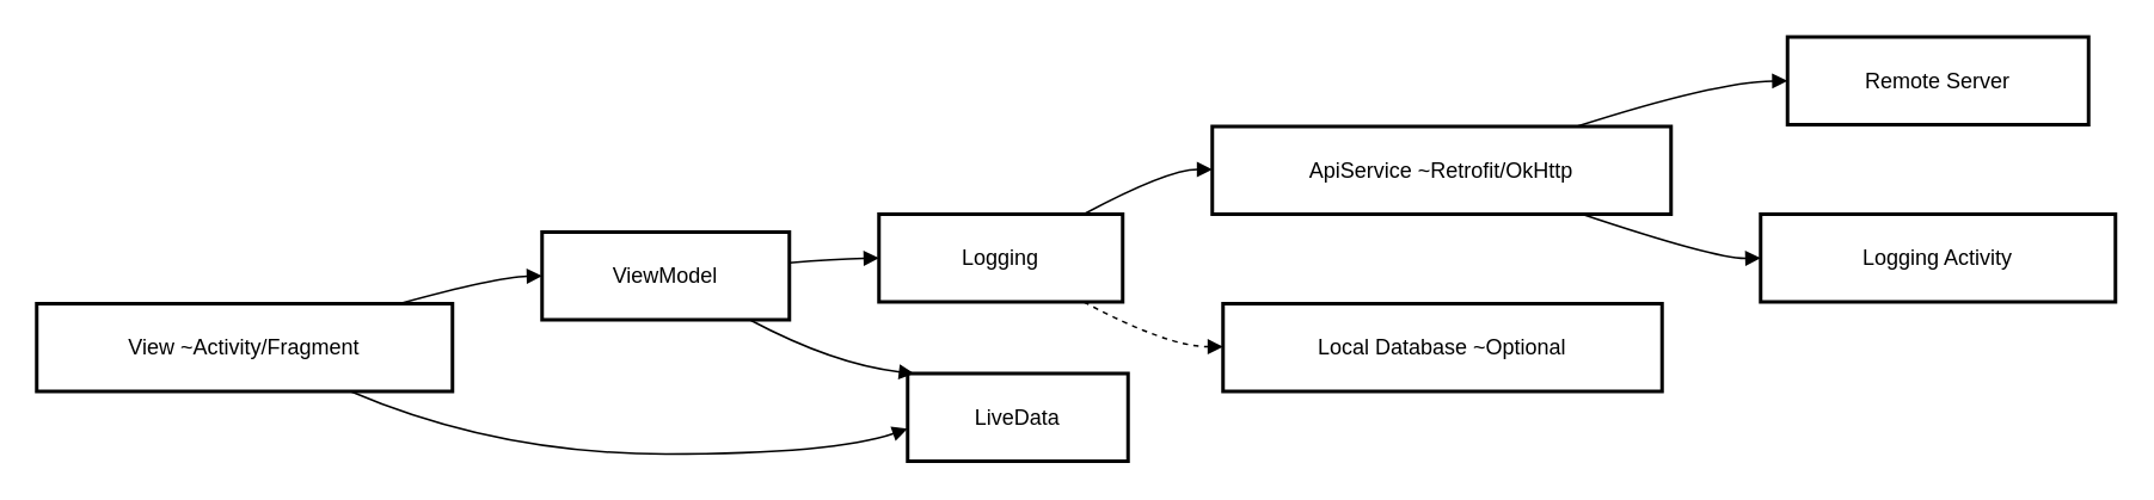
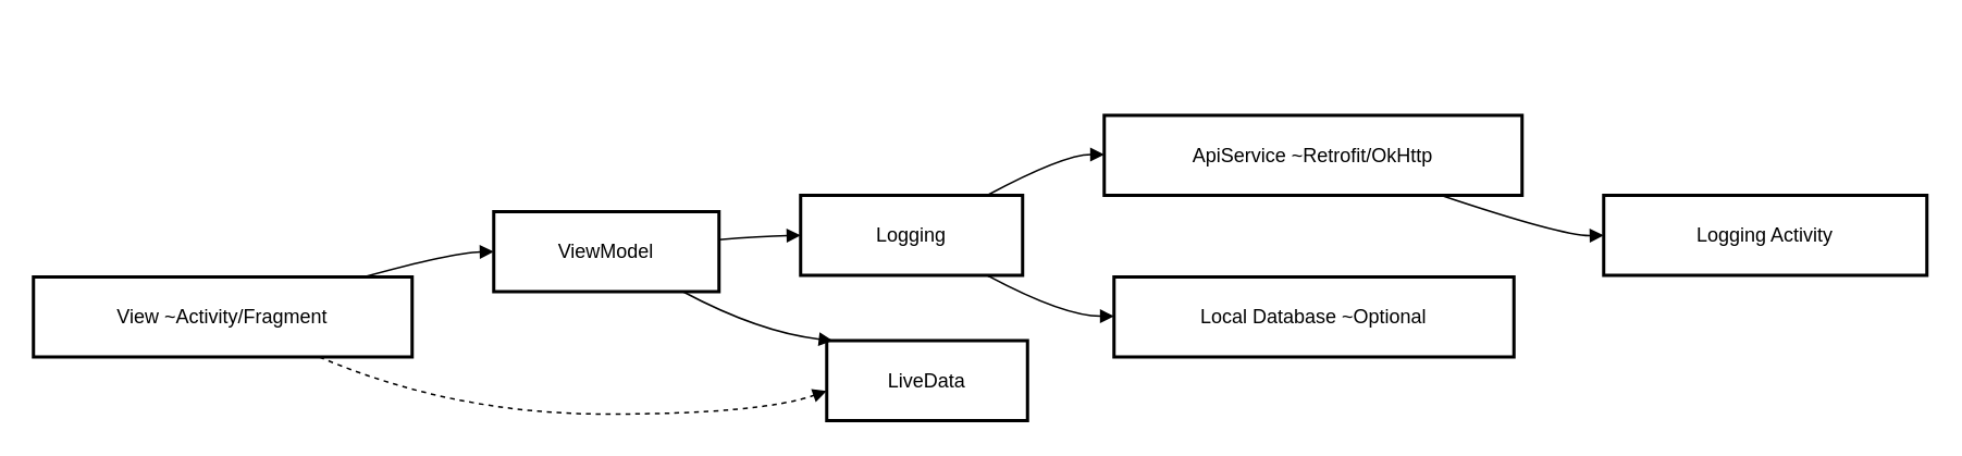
- <mxCell id="6" value="Remote Server" style="whiteSpace=wrap;strokeWidth=2;" vertex="1" parent="1"><mxGeometry x="997" y="20" width="168" height="49" as="geometry" /></mxCell>
- <mxCell id="13" value="" style="curved=1;startArrow=none;endArrow=block;exitX=0.8;exitY=-0.01;entryX=0;entryY=0.5;rounded=0;" edge="1" parent="1" source="5" target="6"><mxGeometry relative="1" as="geometry"><Array as="points"><mxPoint x="957" y="45" /></Array></mxGeometry></mxCell>
- <mxCell id="14" value="" style="curved=1;startArrow=none;endArrow=block;exitX=0.84;exitY=1;entryX=0;entryY=0.49;rounded=0;dashed=1;" edge="1" parent="1" source="4" target="7"><mxGeometry relative="1" as="geometry"><Array as="points"><mxPoint x="651" y="193" /></Array></mxGeometry></mxCell>
+ <mxCell id="14" value="" style="curved=1;startArrow=none;endArrow=block;exitX=0.84;exitY=1;entryX=0;entryY=0.49;rounded=0;" edge="1" parent="1" source="4" target="7"><mxGeometry relative="1" as="geometry"><Array as="points"><mxPoint x="651" y="193" /></Array></mxGeometry></mxCell>
- <mxCell id="16" value="" style="curved=1;startArrow=none;endArrow=block;exitX=0.75;exitY=0.99;entryX=0;entryY=0.63;rounded=0;" edge="1" parent="1" source="2" target="8"><mxGeometry relative="1" as="geometry"><Array as="points"><mxPoint x="277" y="253" /><mxPoint x="465" y="253" /></Array></mxGeometry></mxCell>
+ <mxCell id="16" value="" style="curved=1;startArrow=none;endArrow=block;exitX=0.75;exitY=0.99;entryX=0;entryY=0.63;rounded=0;dashed=1;" edge="1" parent="1" source="2" target="8"><mxGeometry relative="1" as="geometry"><Array as="points"><mxPoint x="277" y="253" /><mxPoint x="465" y="253" /></Array></mxGeometry></mxCell>
